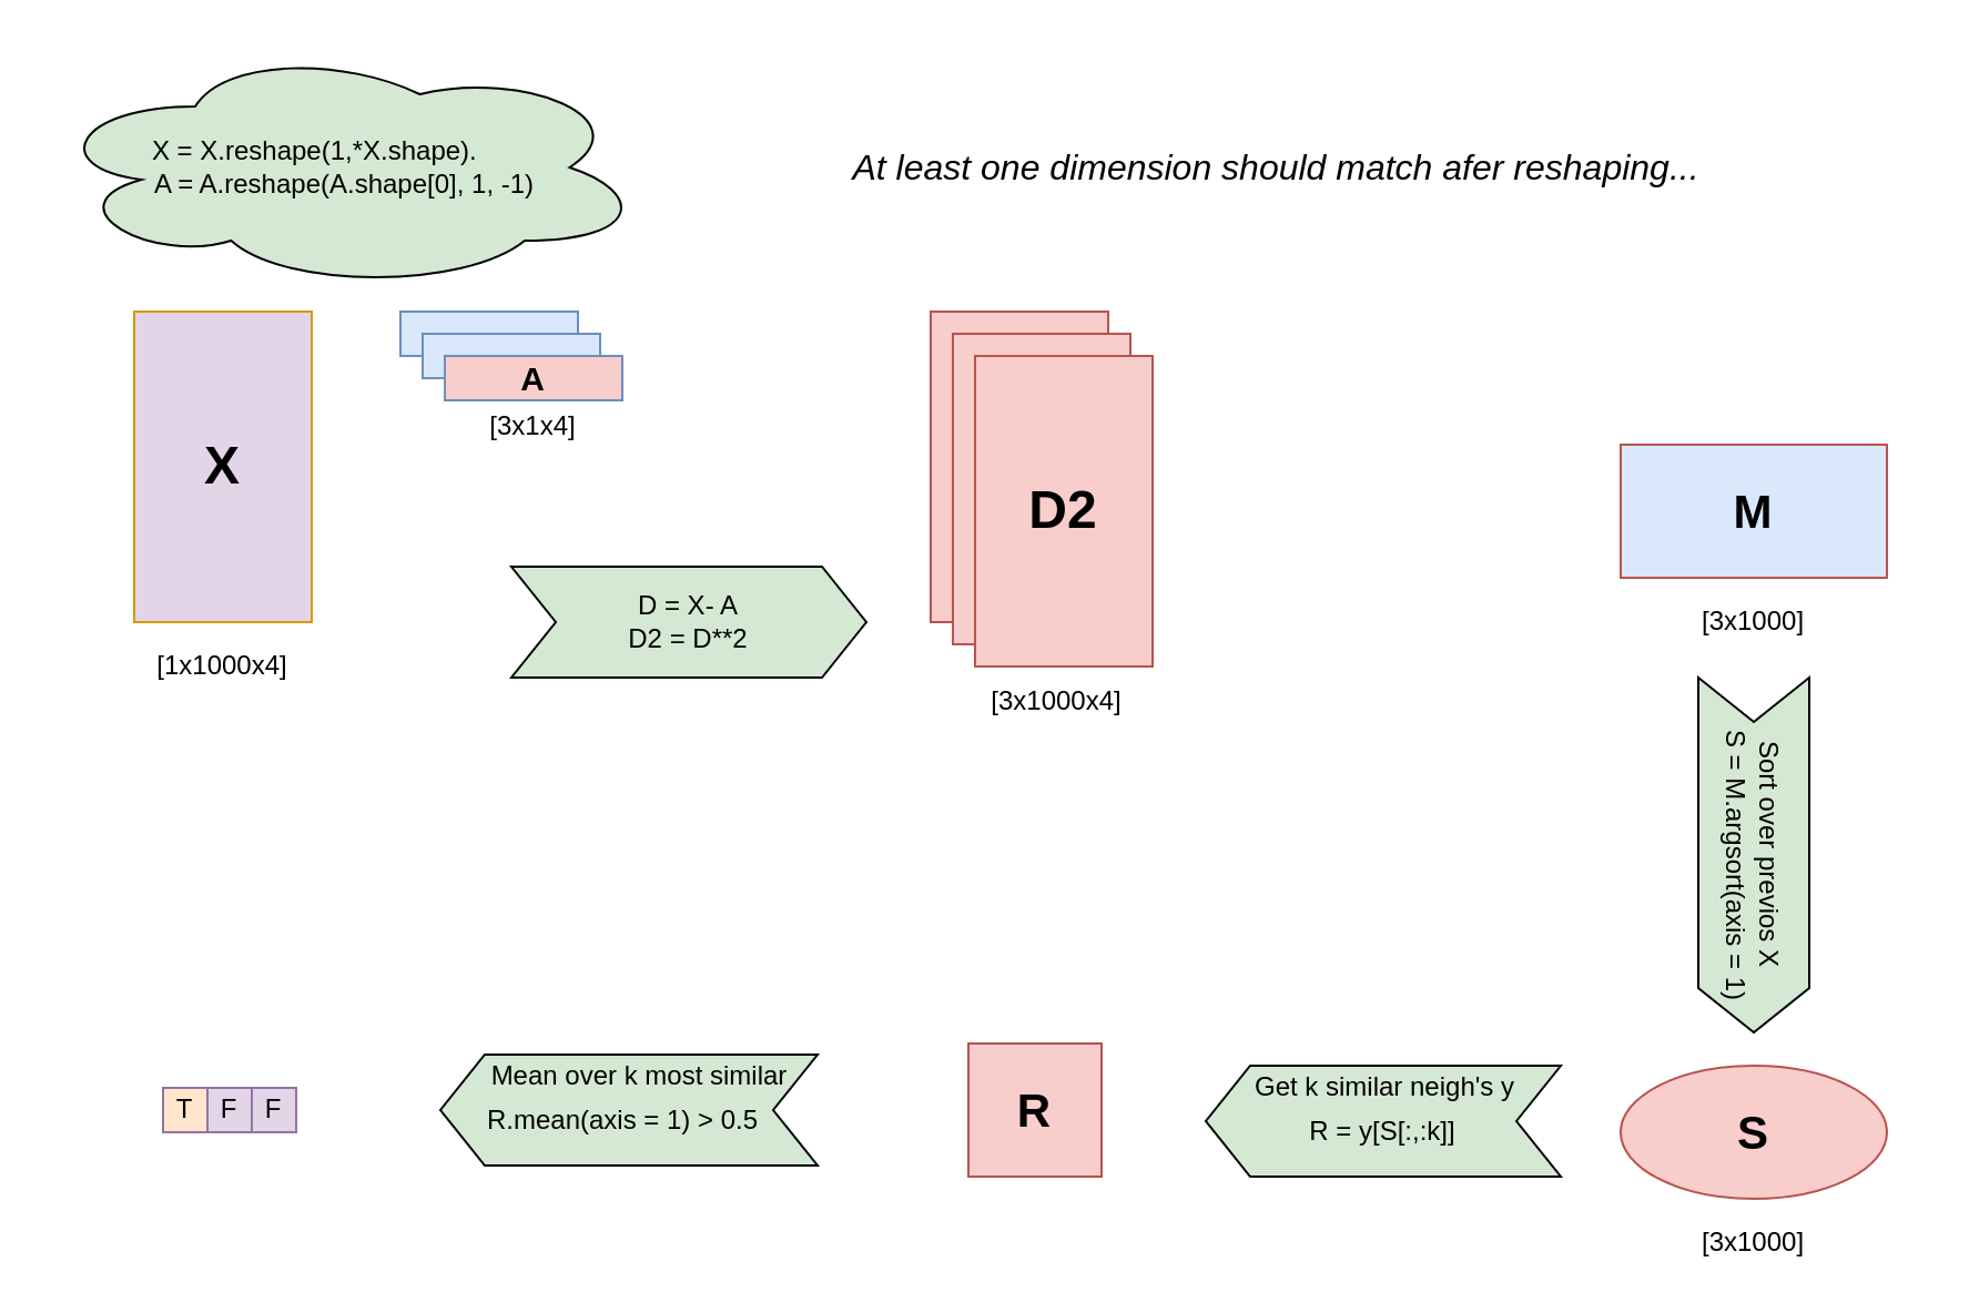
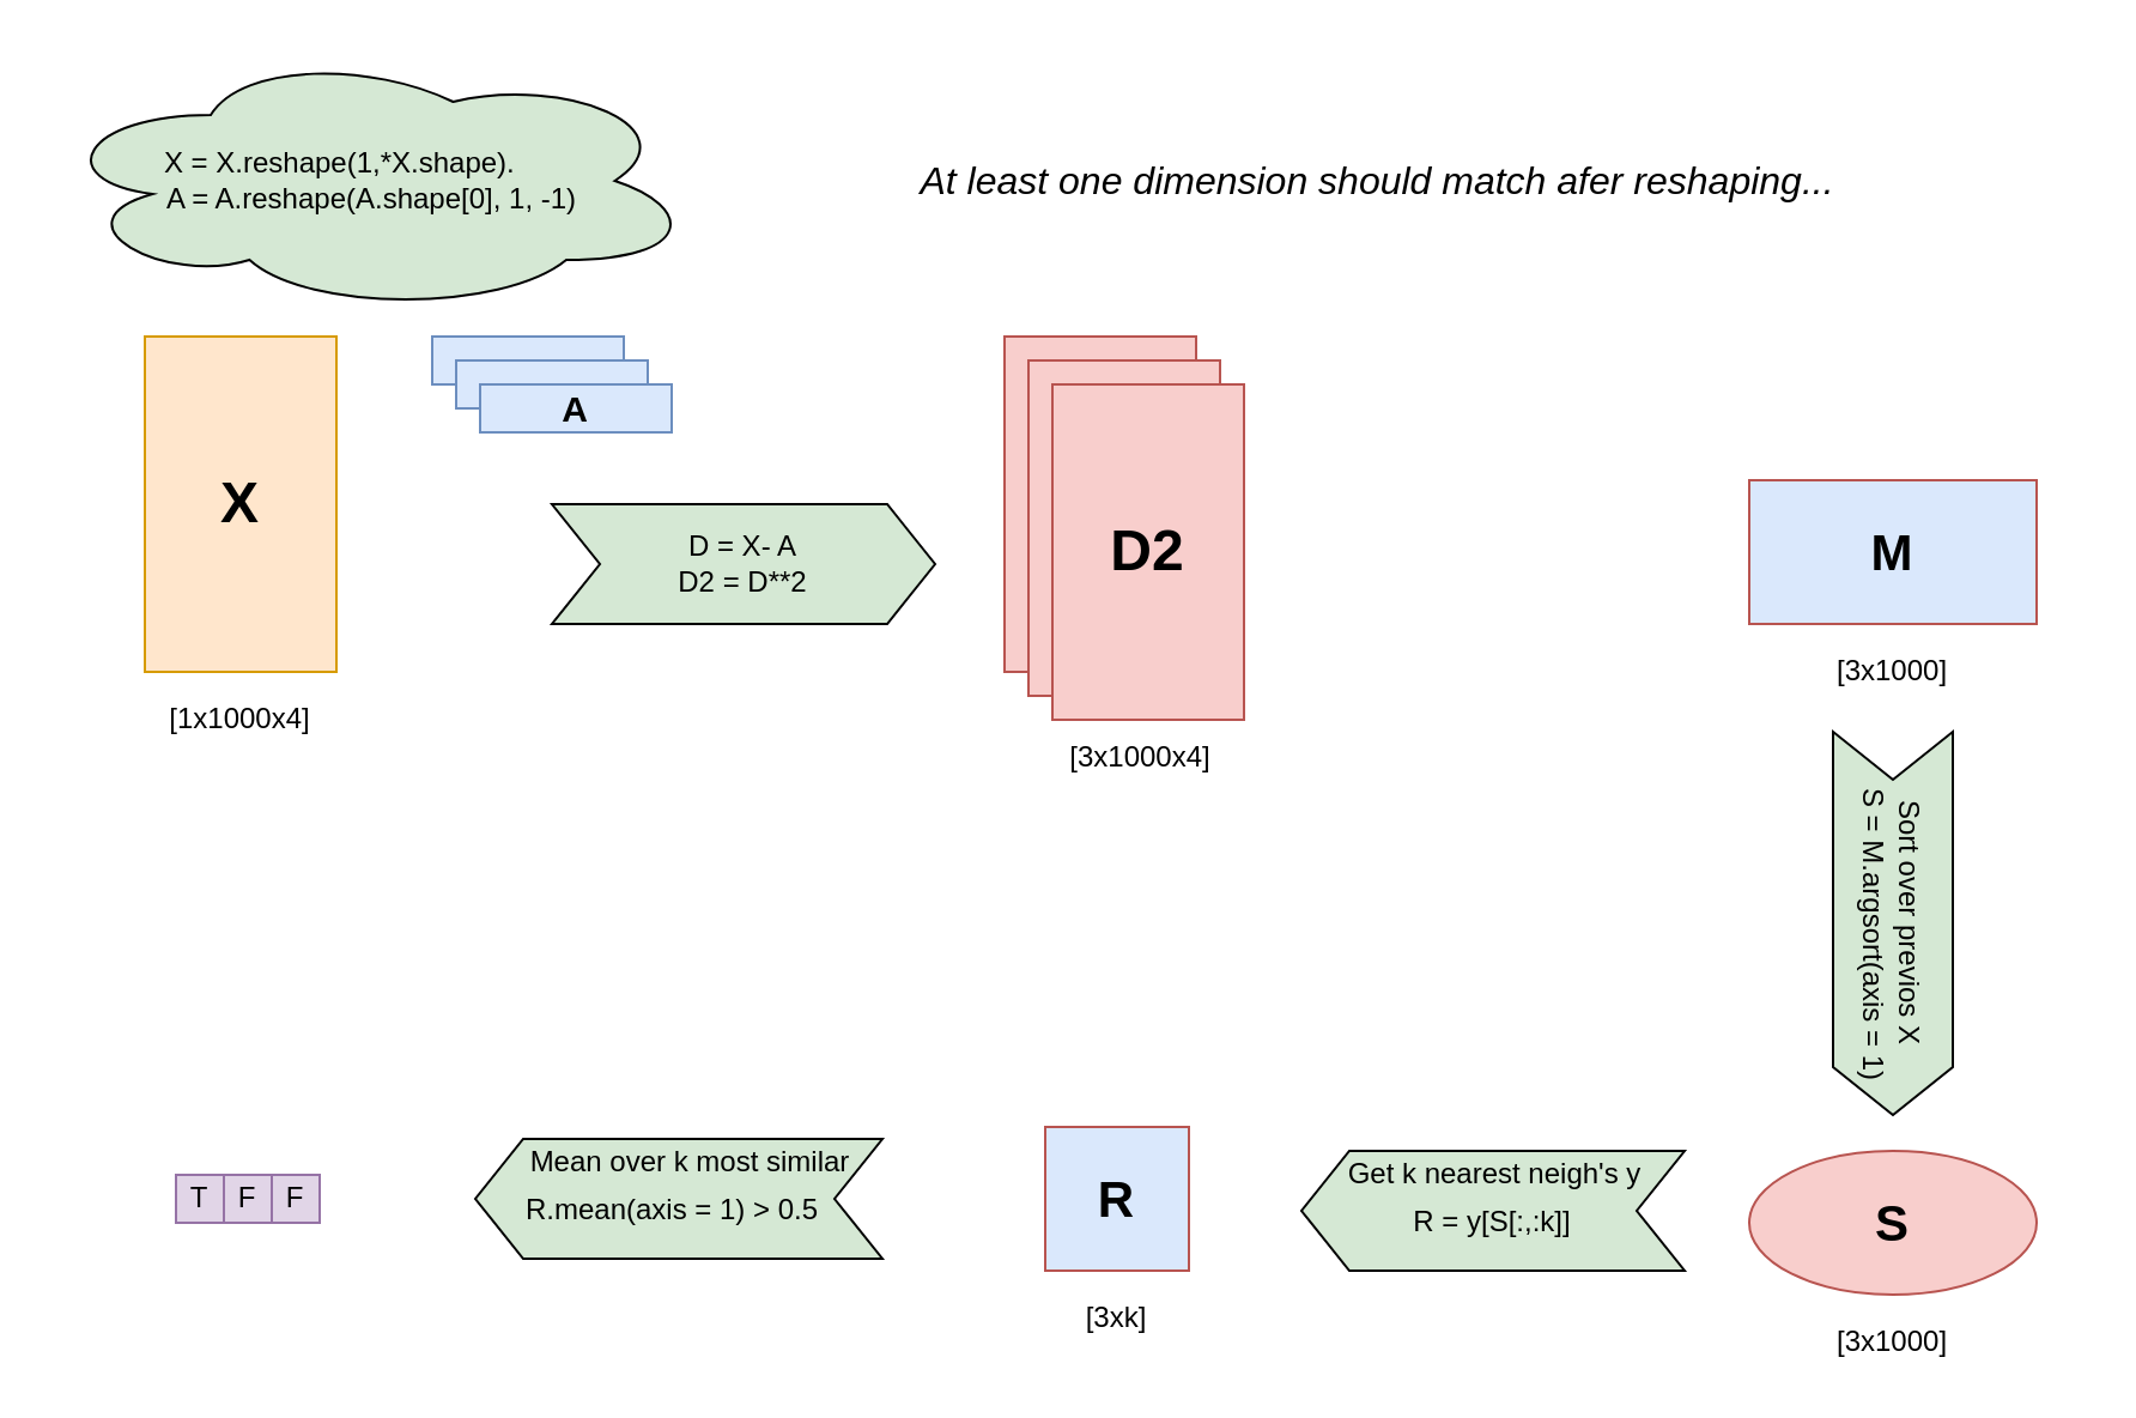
- <mxCell id="11" value="&lt;font style=&quot;font-size: 15px&quot;&gt;&lt;b&gt;A&lt;/b&gt;&lt;/font&gt;" style="rounded=0;whiteSpace=wrap;html=1;fillColor=#f8cecc;strokeColor=#6c8ebf;" vertex="1" parent="1"><mxGeometry x="200" y="160" width="80" height="20" as="geometry" /></mxCell>
+ <mxCell id="11" value="&lt;font style=&quot;font-size: 15px&quot;&gt;&lt;b&gt;A&lt;/b&gt;&lt;/font&gt;" style="rounded=0;whiteSpace=wrap;html=1;fillColor=#dae8fc;strokeColor=#6c8ebf;" vertex="1" parent="1"><mxGeometry x="200" y="160" width="80" height="20" as="geometry" /></mxCell>
- <mxCell id="5" value="[3x1x4]" style="text;html=1;strokeColor=none;fillColor=none;align=center;verticalAlign=middle;whiteSpace=wrap;rounded=0;" vertex="1" parent="1"><mxGeometry x="220" y="182" width="40" height="20" as="geometry" /></mxCell>
- <mxCell id="2" value="&lt;font style=&quot;font-size: 24px&quot;&gt;&lt;b&gt;X&lt;/b&gt;&lt;/font&gt;" style="rounded=0;whiteSpace=wrap;html=1;fillColor=#e1d5e7;strokeColor=#d79b00;" vertex="1" parent="1"><mxGeometry x="60" y="140" width="80" height="140" as="geometry" /></mxCell>
+ <mxCell id="2" value="&lt;font style=&quot;font-size: 24px&quot;&gt;&lt;b&gt;X&lt;/b&gt;&lt;/font&gt;" style="rounded=0;whiteSpace=wrap;html=1;fillColor=#ffe6cc;strokeColor=#d79b00;" vertex="1" parent="1"><mxGeometry x="60" y="140" width="80" height="140" as="geometry" /></mxCell>
- <mxCell id="13" value="D = X- A&lt;br&gt;D2 = D**2" style="shape=step;perimeter=stepPerimeter;whiteSpace=wrap;html=1;fixedSize=1;fillColor=#D5E8D4;" vertex="1" parent="1"><mxGeometry x="230" y="255" width="160" height="50" as="geometry" /></mxCell>
+ <mxCell id="13" value="D = X- A&lt;br&gt;D2 = D**2" style="shape=step;perimeter=stepPerimeter;whiteSpace=wrap;html=1;fixedSize=1;fillColor=#D5E8D4;" vertex="1" parent="1"><mxGeometry x="230" y="210" width="160" height="50" as="geometry" /></mxCell>
- <mxCell id="21" value="Get k similar neigh's y&lt;br&gt;" style="text;html=1;strokeColor=none;fillColor=none;align=center;verticalAlign=middle;whiteSpace=wrap;rounded=0;" vertex="1" parent="1"><mxGeometry x="554" y="480" width="140" height="20" as="geometry" /></mxCell>
+ <mxCell id="21" value="Get k nearest neigh's y&lt;br&gt;" style="text;html=1;strokeColor=none;fillColor=none;align=center;verticalAlign=middle;whiteSpace=wrap;rounded=0;" vertex="1" parent="1"><mxGeometry x="554" y="480" width="140" height="20" as="geometry" /></mxCell>
- <mxCell id="29" value="T" style="rounded=0;whiteSpace=wrap;html=1;fillColor=#ffe6cc;strokeColor=#9673a6;" vertex="1" parent="28"><mxGeometry width="20" height="20" as="geometry" /></mxCell>
+ <mxCell id="29" value="T" style="rounded=0;whiteSpace=wrap;html=1;fillColor=#e1d5e7;strokeColor=#9673a6;" vertex="1" parent="28"><mxGeometry width="20" height="20" as="geometry" /></mxCell>
- <mxCell id="22" value="&lt;span style=&quot;font-size: 21px&quot;&gt;&lt;b&gt;R&lt;/b&gt;&lt;/span&gt;" style="rounded=0;whiteSpace=wrap;html=1;fillColor=#f8cecc;strokeColor=#b85450;" vertex="1" parent="1"><mxGeometry x="436" y="470" width="60" height="60" as="geometry" /></mxCell>
+ <mxCell id="22" value="&lt;span style=&quot;font-size: 21px&quot;&gt;&lt;b&gt;R&lt;/b&gt;&lt;/span&gt;" style="rounded=0;whiteSpace=wrap;html=1;fillColor=#dae8fc;strokeColor=#b85450;" vertex="1" parent="1"><mxGeometry x="436" y="470" width="60" height="60" as="geometry" /></mxCell>
+ <mxCell id="23" value="[3xk]" style="text;html=1;strokeColor=none;fillColor=none;align=center;verticalAlign=middle;whiteSpace=wrap;rounded=0;" vertex="1" parent="1"><mxGeometry x="446" y="540" width="40" height="20" as="geometry" /></mxCell>
